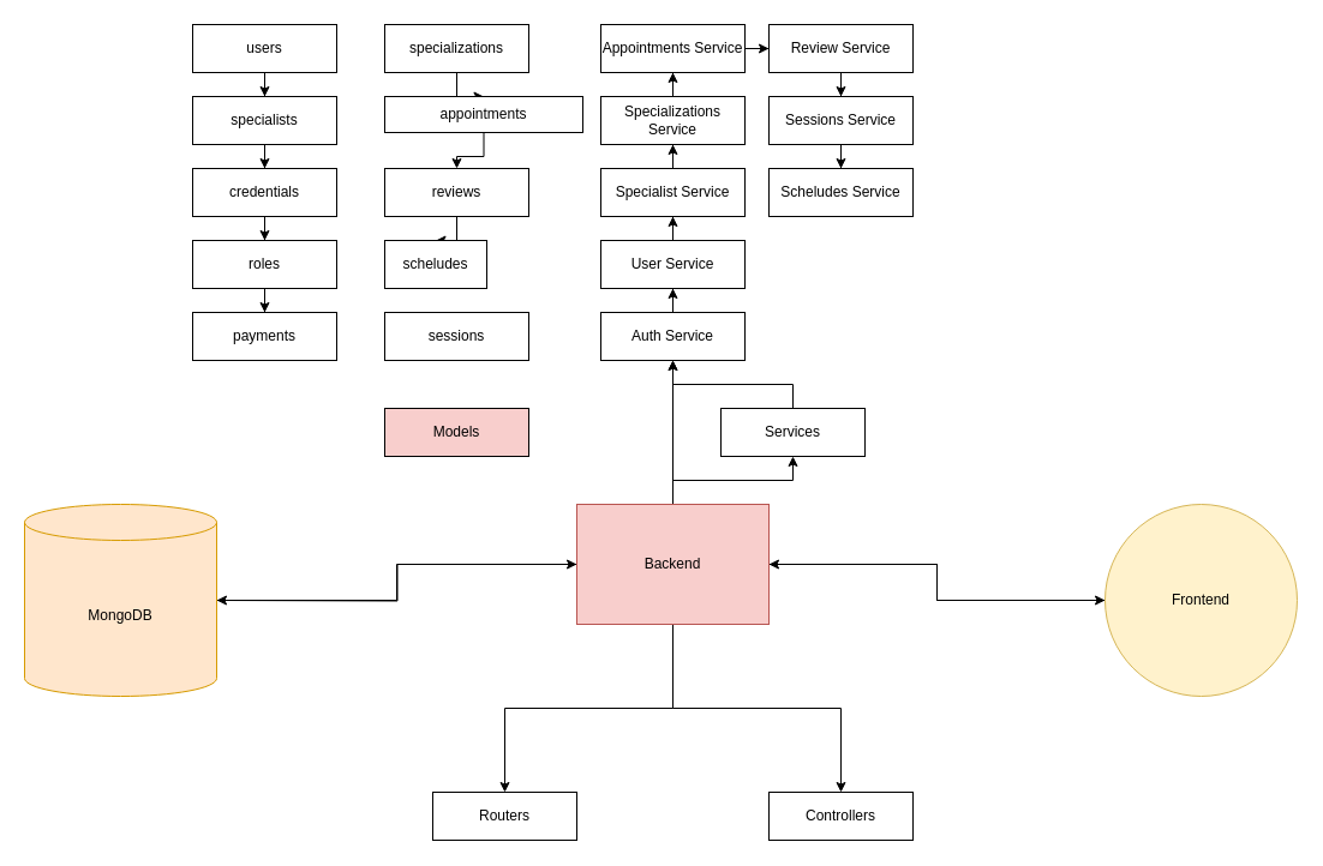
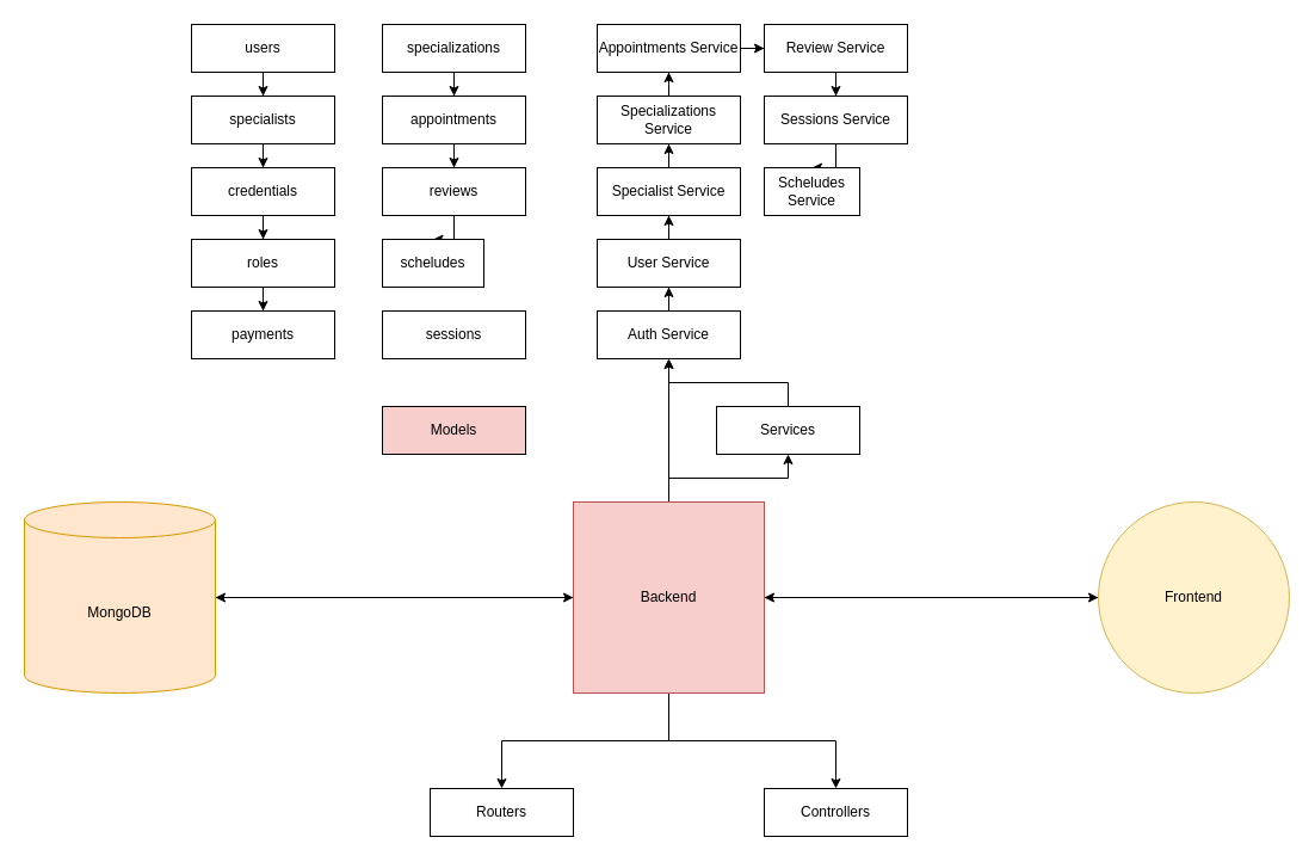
- <mxCell id="29" value="appointments" style="rounded=0;whiteSpace=wrap;html=1;" vertex="1" parent="1"><mxGeometry x="320" y="80" width="165" height="30" as="geometry" /></mxCell>
+ <mxCell id="29" value="appointments" style="rounded=0;whiteSpace=wrap;html=1;" vertex="1" parent="1"><mxGeometry x="320" y="80" width="120" height="40" as="geometry" /></mxCell>
- <mxCell id="49" value="Scheludes Service" style="rounded=0;whiteSpace=wrap;html=1;" vertex="1" parent="1"><mxGeometry x="640" y="140" width="120" height="40" as="geometry" /></mxCell>
+ <mxCell id="49" value="Scheludes Service" style="rounded=0;whiteSpace=wrap;html=1;" vertex="1" parent="1"><mxGeometry x="640" y="140" width="80" height="40" as="geometry" /></mxCell>
- <mxCell id="10" value="Backend" style="whiteSpace=wrap;html=1;aspect=fixed;fillColor=#f8cecc;strokeColor=#b85450;" vertex="1" parent="1"><mxGeometry x="480" y="420" width="160" height="100" as="geometry" /></mxCell>
+ <mxCell id="10" value="Backend" style="whiteSpace=wrap;html=1;aspect=fixed;fillColor=#f8cecc;strokeColor=#b85450;" vertex="1" parent="1"><mxGeometry x="480" y="420" width="160" height="160" as="geometry" /></mxCell>
